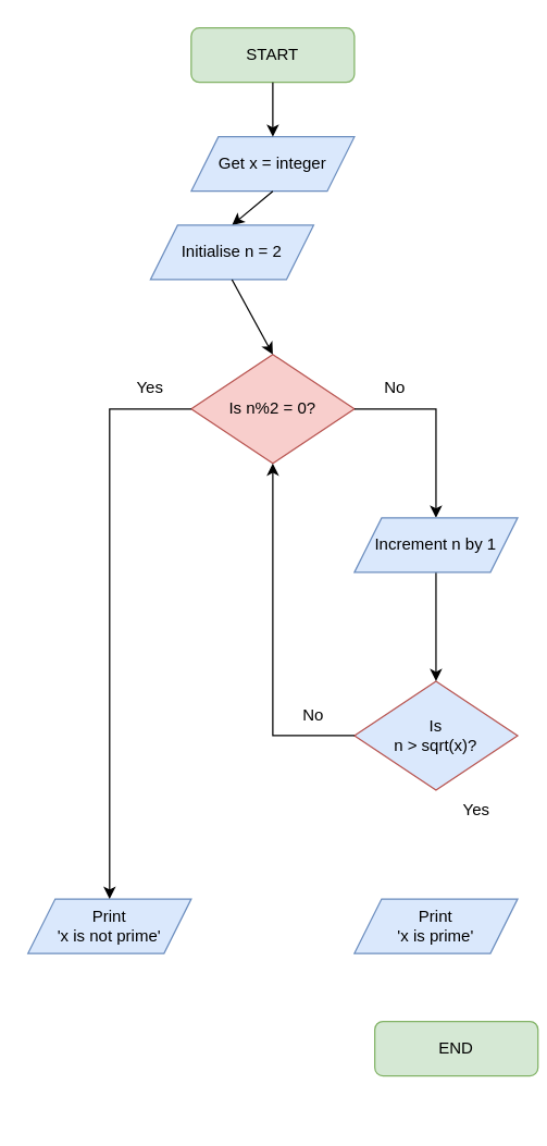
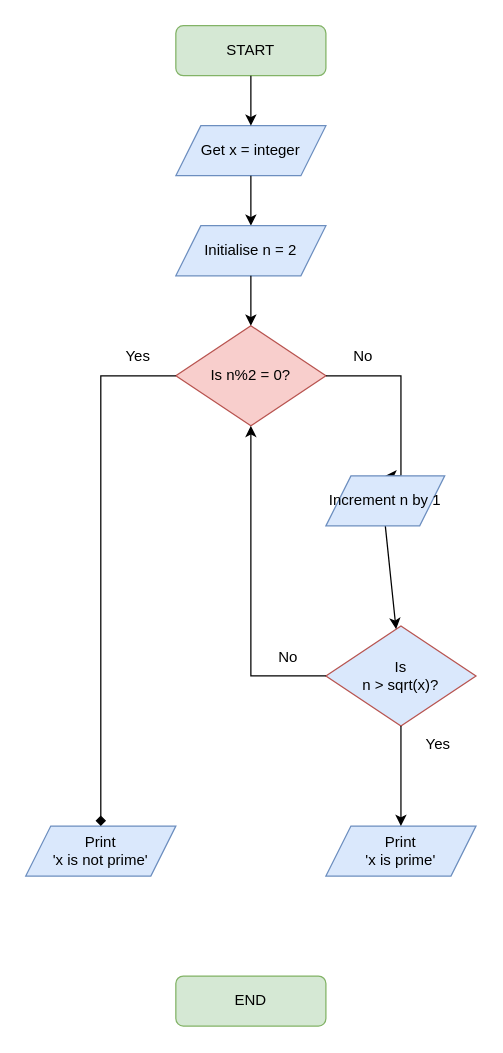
- <mxCell id="11" value="Initialise n = 2" style="shape=parallelogram;perimeter=parallelogramPerimeter;whiteSpace=wrap;html=1;fixedSize=1;fillColor=#dae8fc;strokeColor=#6c8ebf;" vertex="1" parent="1"><mxGeometry x="110" y="165" width="120" height="40" as="geometry" /></mxCell>
+ <mxCell id="11" value="Initialise n = 2" style="shape=parallelogram;perimeter=parallelogramPerimeter;whiteSpace=wrap;html=1;fixedSize=1;fillColor=#dae8fc;strokeColor=#6c8ebf;" vertex="1" parent="1"><mxGeometry x="140" y="180" width="120" height="40" as="geometry" /></mxCell>
- <mxCell id="21" value="Increment n by 1" style="shape=parallelogram;perimeter=parallelogramPerimeter;whiteSpace=wrap;html=1;fixedSize=1;fillColor=#dae8fc;strokeColor=#6c8ebf;" vertex="1" parent="1"><mxGeometry x="260" y="380" width="120" height="40" as="geometry" /></mxCell>
+ <mxCell id="21" value="Increment n by 1" style="shape=parallelogram;perimeter=parallelogramPerimeter;whiteSpace=wrap;html=1;fixedSize=1;fillColor=#dae8fc;strokeColor=#6c8ebf;" vertex="1" parent="1"><mxGeometry x="260" y="380" width="95" height="40" as="geometry" /></mxCell>
+ <mxCell id="17" value="" style="endArrow=classic;html=1;rounded=0;exitX=0.5;exitY=1;exitDx=0;exitDy=0;entryX=0.5;entryY=0;entryDx=0;entryDy=0;" edge="1" parent="1" source="14" target="8"><mxGeometry width="50" height="50" relative="1" as="geometry"><mxPoint x="160" y="550" as="sourcePoint" /><mxPoint x="210" y="500" as="targetPoint" /></mxGeometry></mxCell>
- <mxCell id="10" value="" style="edgeStyle=segmentEdgeStyle;endArrow=classic;html=1;rounded=0;entryX=0.5;entryY=0;entryDx=0;entryDy=0;exitX=0;exitY=0.5;exitDx=0;exitDy=0;" edge="1" parent="1" source="4" target="7"><mxGeometry width="50" height="50" relative="1" as="geometry"><mxPoint x="200" y="340" as="sourcePoint" /><mxPoint x="210" y="340" as="targetPoint" /><Array as="points"><mxPoint x="80" y="300" /></Array></mxGeometry></mxCell>
+ <mxCell id="10" value="" style="edgeStyle=segmentEdgeStyle;endArrow=diamond;html=1;rounded=0;entryX=0.5;entryY=0;entryDx=0;entryDy=0;exitX=0;exitY=0.5;exitDx=0;exitDy=0;" edge="1" parent="1" source="4" target="7"><mxGeometry width="50" height="50" relative="1" as="geometry"><mxPoint x="200" y="340" as="sourcePoint" /><mxPoint x="210" y="340" as="targetPoint" /><Array as="points"><mxPoint x="80" y="300" /></Array></mxGeometry></mxCell>
- <mxCell id="6" value="END" style="rounded=1;whiteSpace=wrap;html=1;fillColor=#d5e8d4;strokeColor=#82b366;" vertex="1" parent="1"><mxGeometry x="275" y="750" width="120" height="40" as="geometry" /></mxCell>
+ <mxCell id="6" value="END" style="rounded=1;whiteSpace=wrap;html=1;fillColor=#d5e8d4;strokeColor=#82b366;" vertex="1" parent="1"><mxGeometry x="140" y="780" width="120" height="40" as="geometry" /></mxCell>
